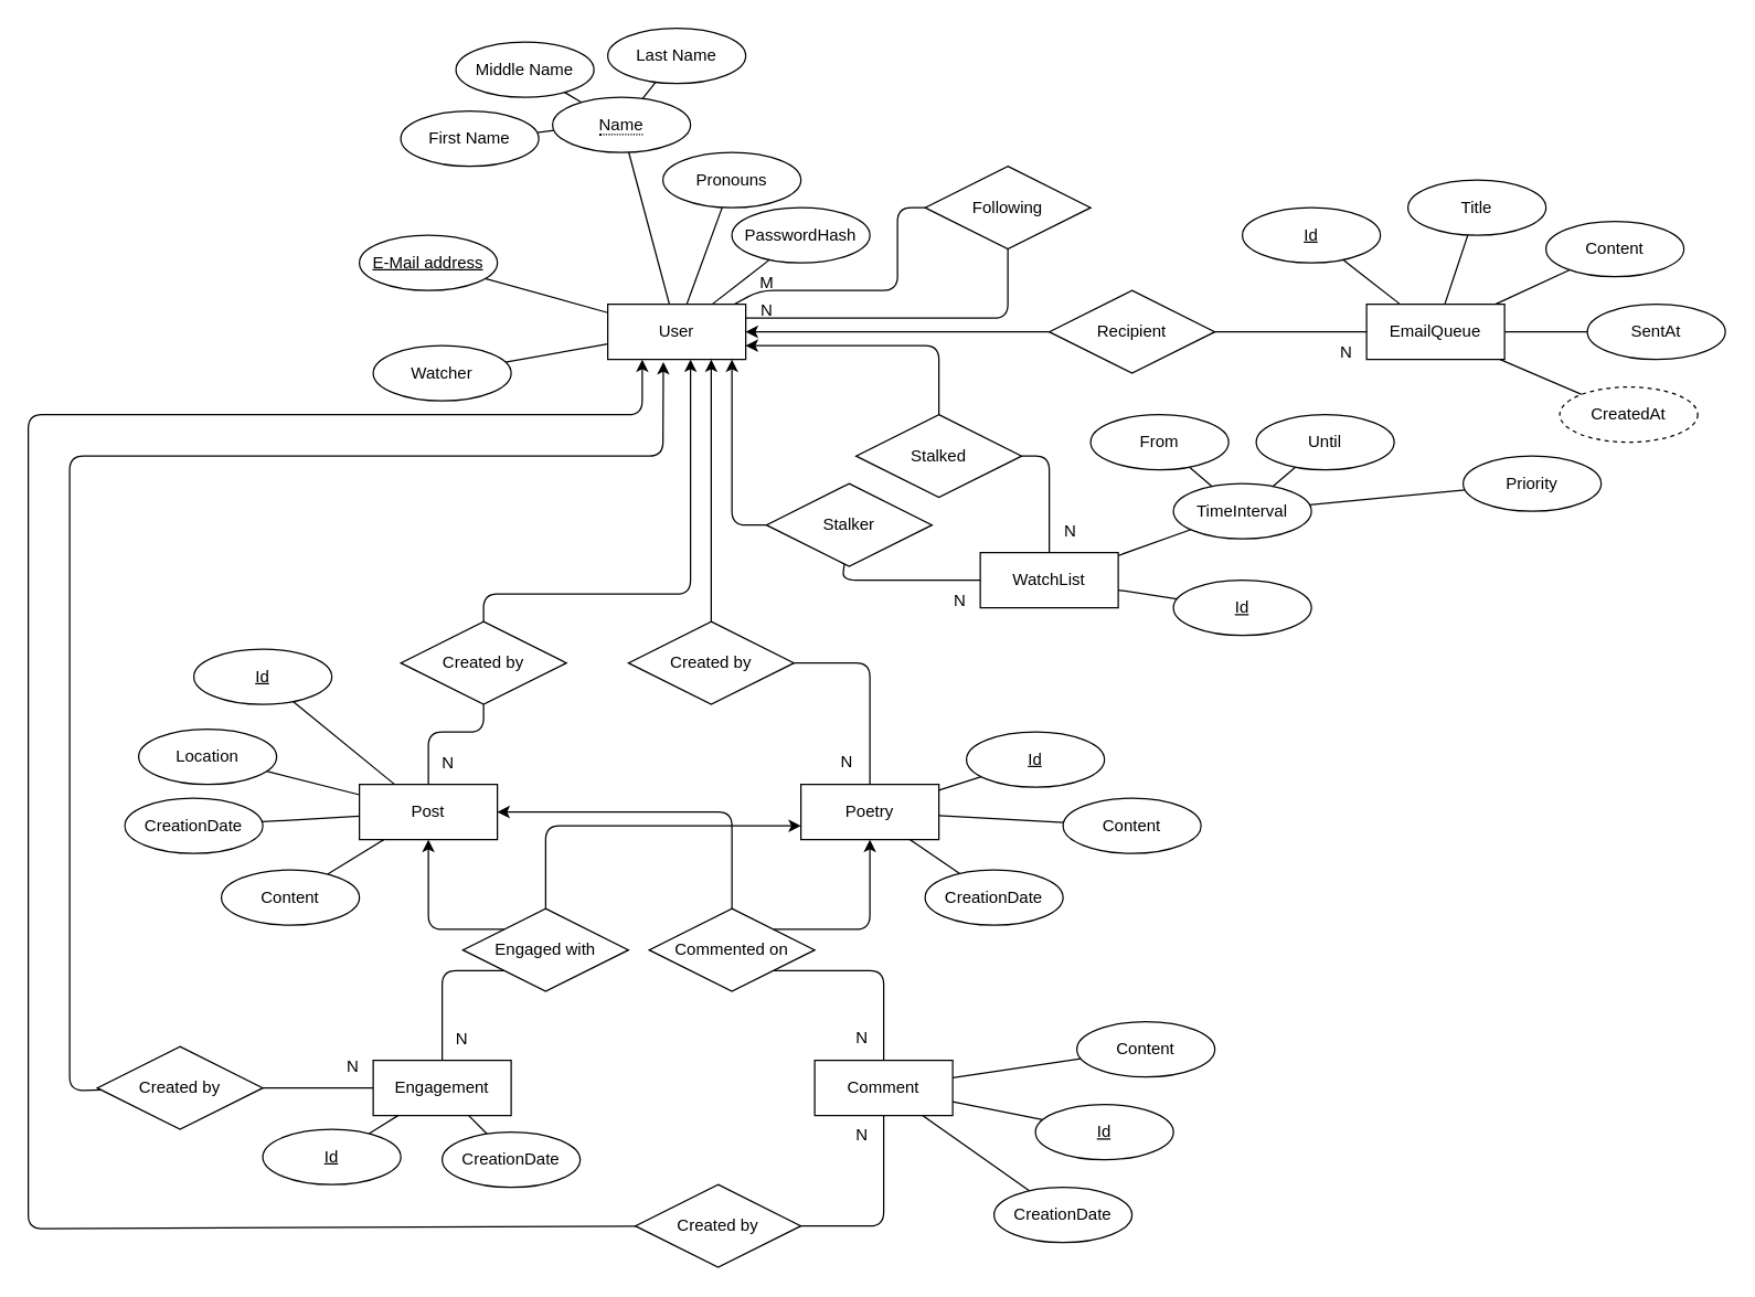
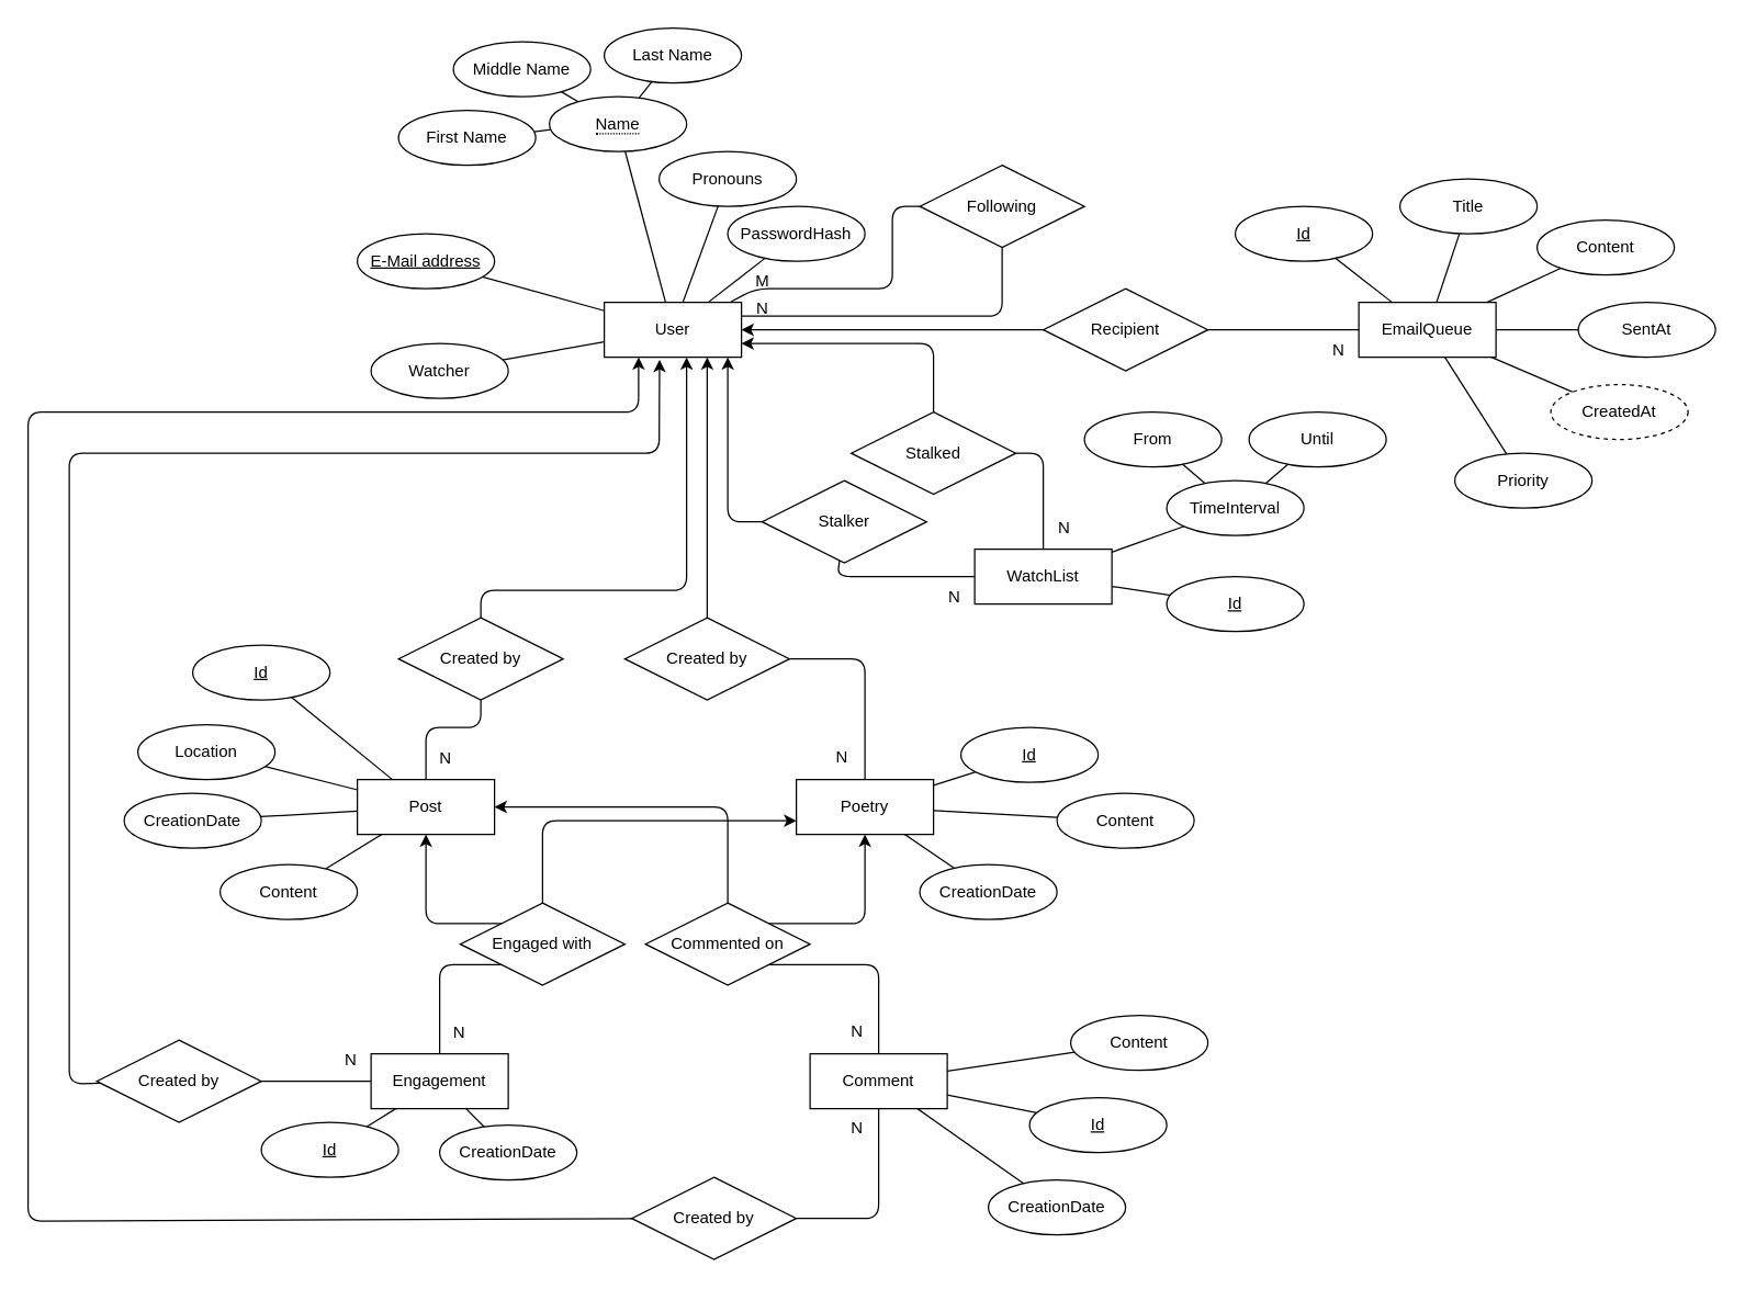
- <mxCell id="95" style="edgeStyle=none;html=1;fontSize=12;endArrow=none;endFill=0;" parent="1" source="96" target="62" edge="1"><mxGeometry relative="1" as="geometry" /></mxCell>
+ <mxCell id="95" style="edgeStyle=none;html=1;fontSize=12;endArrow=none;endFill=0;" parent="1" source="96" target="25" edge="1"><mxGeometry relative="1" as="geometry" /></mxCell>
